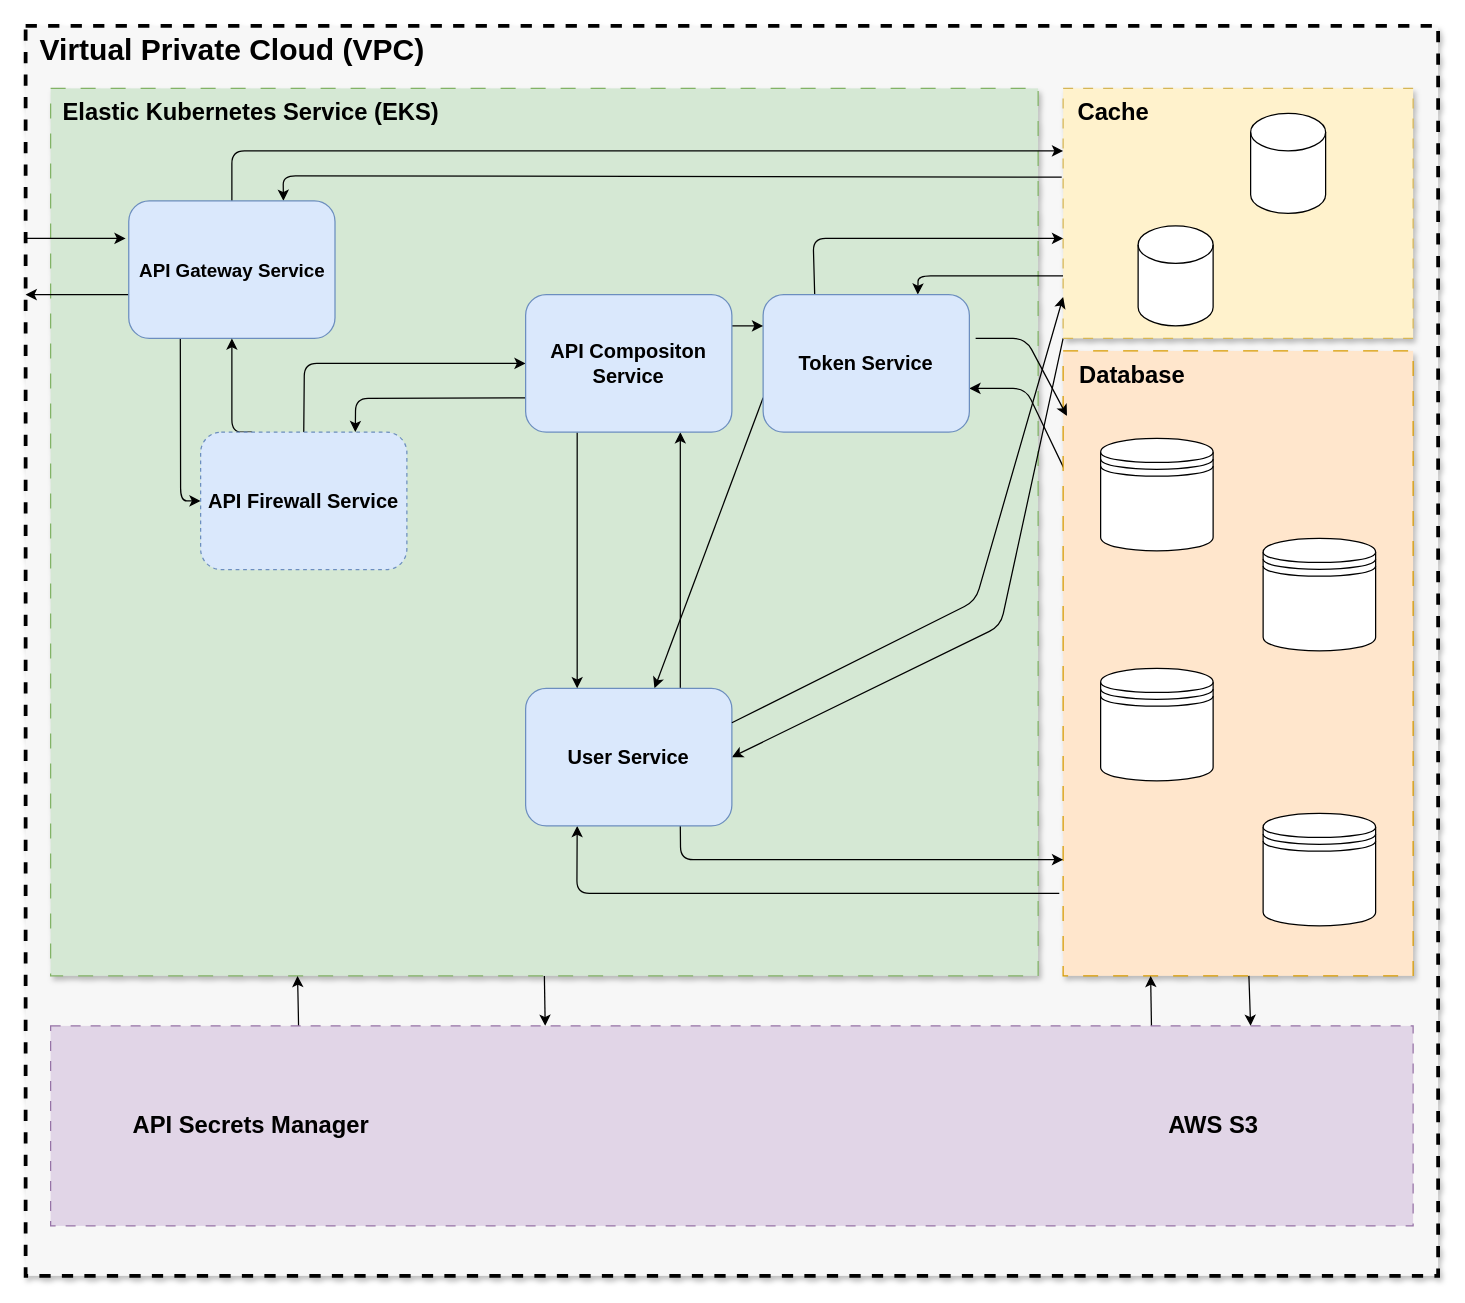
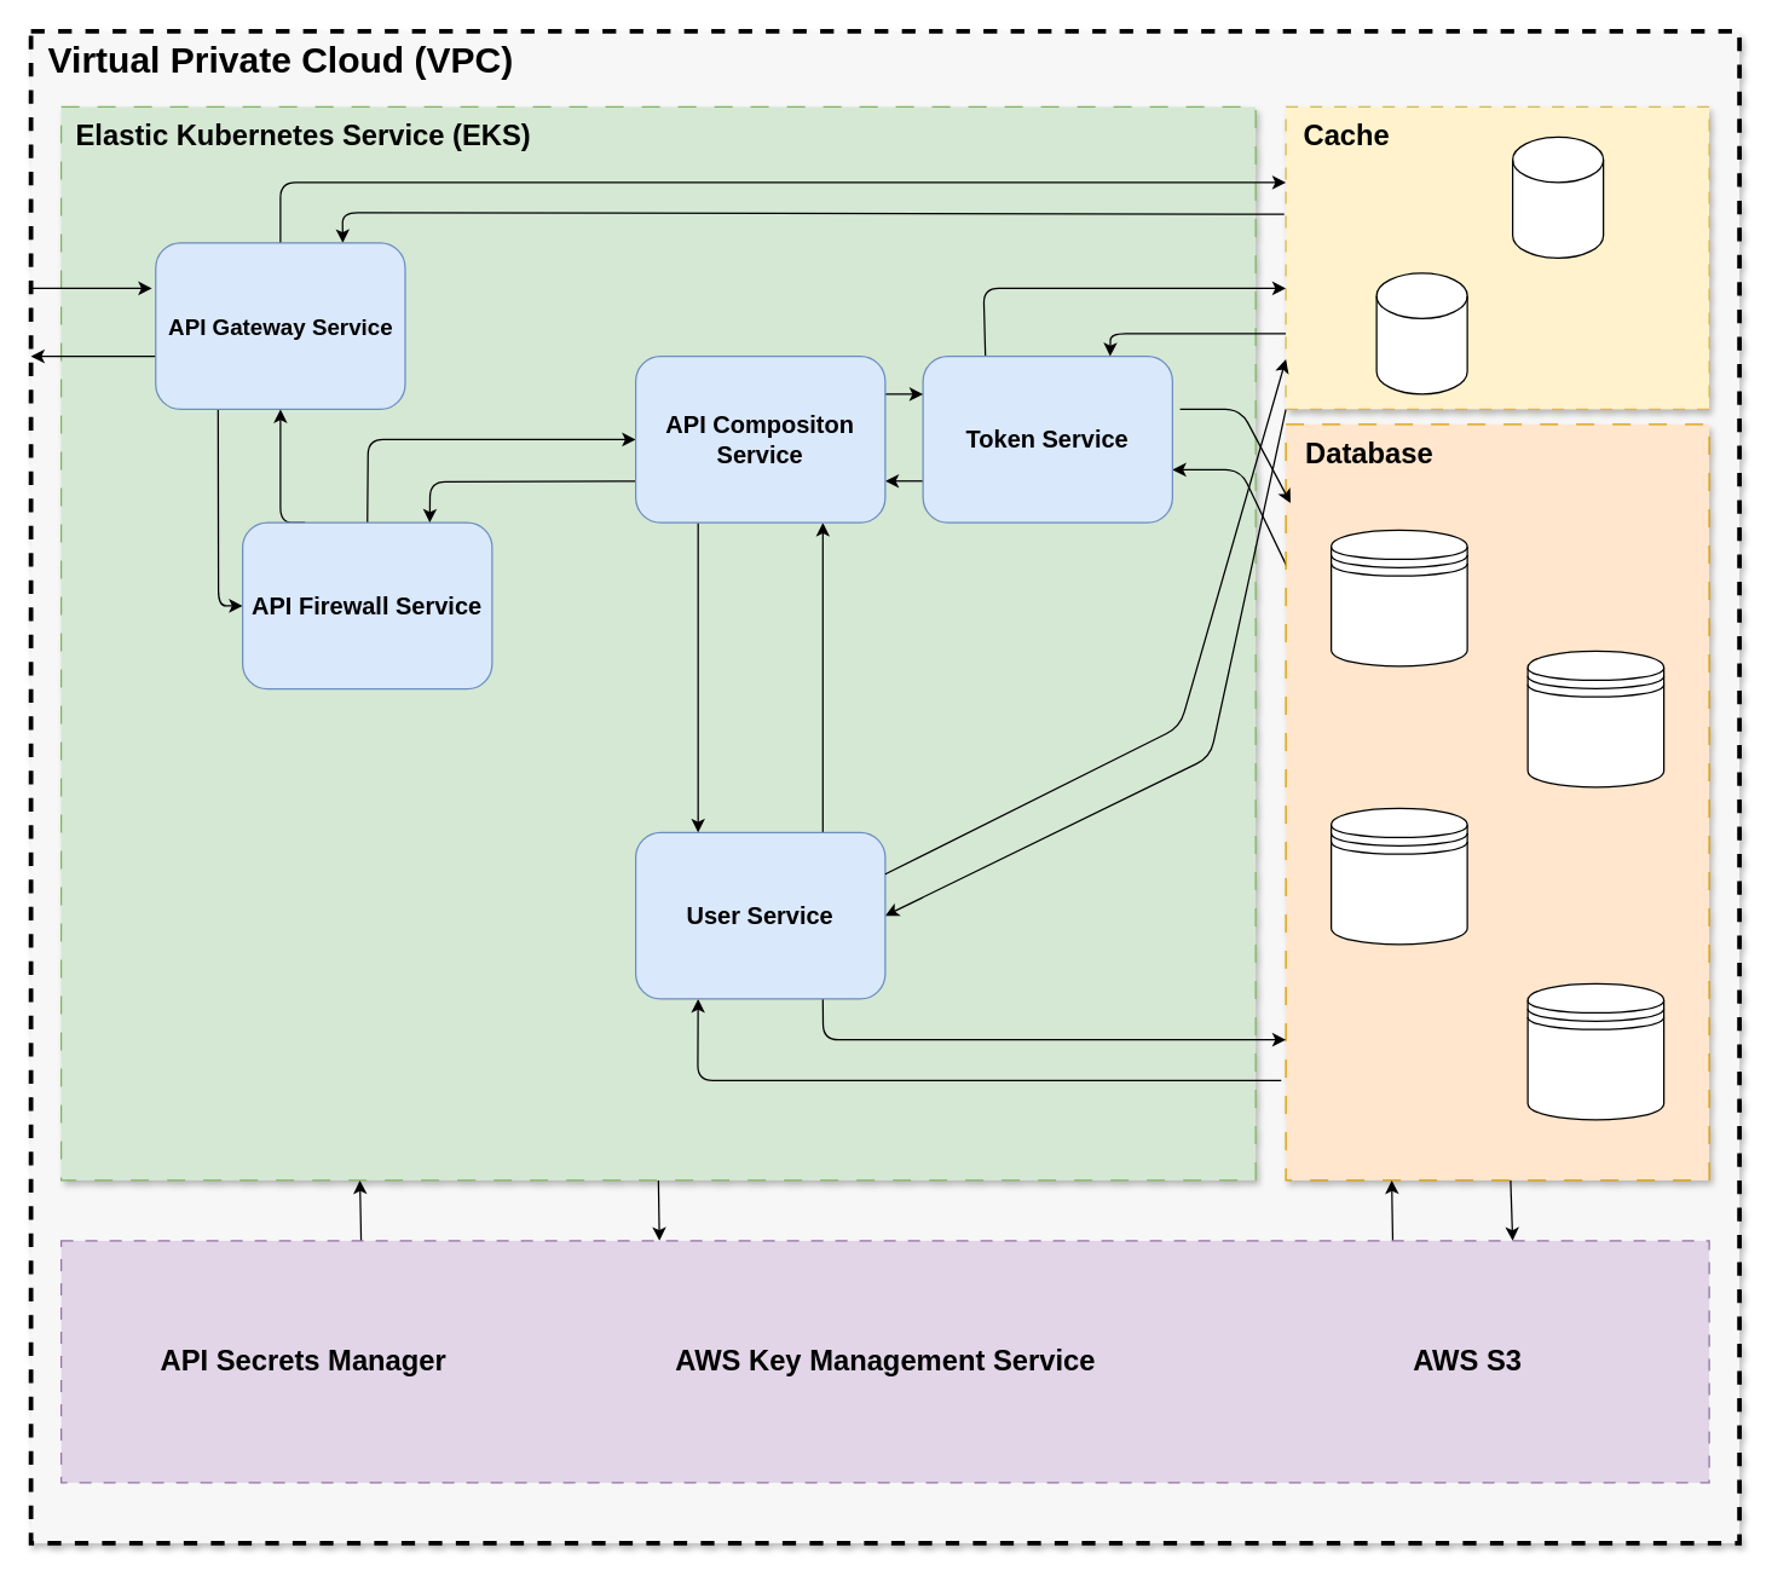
- <mxCell id="34" value="&lt;font style=&quot;font-size: 16px;&quot;&gt;&lt;b&gt;API Firewall Service&lt;/b&gt;&lt;/font&gt;" style="rounded=1;whiteSpace=wrap;html=1;fillColor=#dae8fc;strokeColor=#6c8ebf;movable=0;resizable=0;rotatable=0;deletable=0;editable=0;locked=1;connectable=0;dashed=1;" vertex="1" parent="1"><mxGeometry x="160" y="345" width="165" height="110" as="geometry" /></mxCell>
+ <mxCell id="34" value="&lt;font style=&quot;font-size: 16px;&quot;&gt;&lt;b&gt;API Firewall Service&lt;/b&gt;&lt;/font&gt;" style="rounded=1;whiteSpace=wrap;html=1;fillColor=#dae8fc;strokeColor=#6c8ebf;movable=0;resizable=0;rotatable=0;deletable=0;editable=0;locked=1;connectable=0;" vertex="1" parent="1"><mxGeometry x="160" y="345" width="165" height="110" as="geometry" /></mxCell>
- <mxCell id="26" style="edgeStyle=none;html=1;exitX=0;exitY=0.75;exitDx=0;exitDy=0;movable=0;resizable=0;rotatable=0;deletable=0;editable=0;locked=1;connectable=0;" edge="1" parent="1" source="28" target="31"><mxGeometry relative="1" as="geometry"><mxPoint x="610" y="290" as="sourcePoint" /></mxGeometry></mxCell>
+ <mxCell id="26" style="edgeStyle=none;html=1;entryX=1;entryY=0.75;entryDx=0;entryDy=0;exitX=0;exitY=0.75;exitDx=0;exitDy=0;movable=0;resizable=0;rotatable=0;deletable=0;editable=0;locked=1;connectable=0;" edge="1" parent="1" source="28" target="38"><mxGeometry relative="1" as="geometry"><mxPoint x="610" y="290" as="sourcePoint" /></mxGeometry></mxCell>
+ <mxCell id="46" value="&lt;font style=&quot;font-size: 19px;&quot;&gt;&lt;b&gt;AWS Key Management Service&lt;/b&gt;&lt;/font&gt;" style="text;html=1;align=center;verticalAlign=middle;resizable=0;points=[];autosize=1;strokeColor=none;fillColor=none;movable=0;rotatable=0;deletable=0;editable=0;locked=1;connectable=0;" vertex="1" parent="1"><mxGeometry x="435" y="880" width="300" height="40" as="geometry" /></mxCell>
